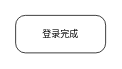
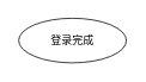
- <mxCell id="2" value="登录完成" style="rounded=1;whiteSpace=wrap;html=1;arcSize=26;" parent="1" vertex="1"><mxGeometry x="20" y="20" width="120" height="50" as="geometry" /></mxCell>
+ <mxCell id="2" value="登录完成" style="ellipse;whiteSpace=wrap;html=1;arcSize=26;" parent="1" vertex="1"><mxGeometry x="20" y="20" width="120" height="50" as="geometry" /></mxCell>
